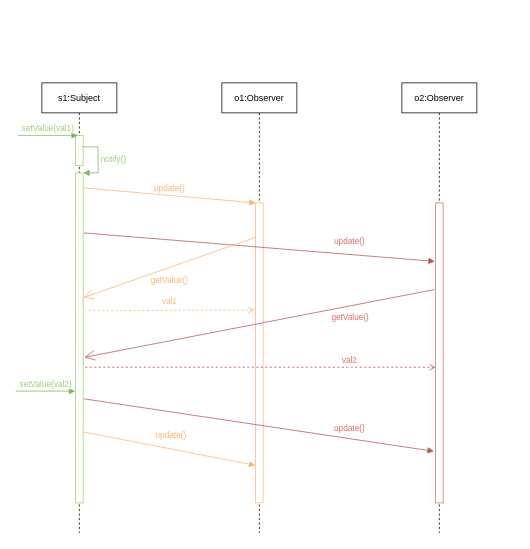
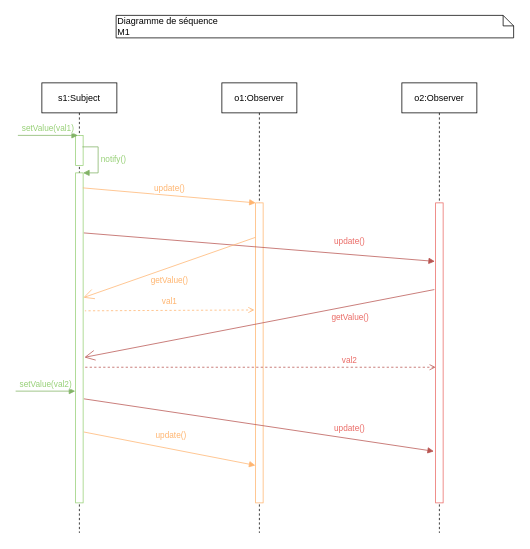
+ <mxCell id="24" value="Diagramme de séquence&lt;br&gt;M1" style="shape=note;whiteSpace=wrap;html=1;size=14;verticalAlign=top;align=left;spacingTop=-6;" vertex="1" parent="1"><mxGeometry x="154" y="20" width="530" height="30" as="geometry" /></mxCell>
